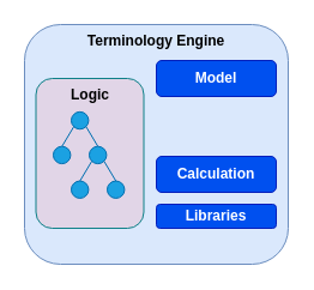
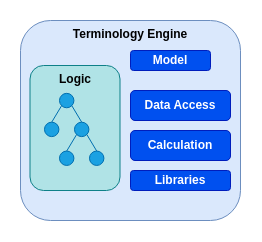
- <mxCell id="3" value="&lt;b&gt;Model&lt;/b&gt;" style="rounded=1;whiteSpace=wrap;html=1;fillColor=#0050ef;strokeColor=#001DBC;fontColor=#ffffff;" vertex="1" parent="1"><mxGeometry x="130" y="50" width="100" height="30" as="geometry" /></mxCell>
+ <mxCell id="3" value="&lt;b&gt;Model&lt;/b&gt;" style="rounded=1;whiteSpace=wrap;html=1;fillColor=#0050ef;strokeColor=#001DBC;fontColor=#ffffff;" vertex="1" parent="1"><mxGeometry x="130" y="50" width="80" height="20" as="geometry" /></mxCell>
- <mxCell id="8" value="&lt;b&gt;Logic&lt;/b&gt;" style="rounded=1;whiteSpace=wrap;html=1;fillColor=#e1d5e7;strokeColor=#0e8088;verticalAlign=top;" vertex="1" parent="7"><mxGeometry width="90" height="125" as="geometry" /></mxCell>
+ <mxCell id="8" value="&lt;b&gt;Logic&lt;/b&gt;" style="rounded=1;whiteSpace=wrap;html=1;fillColor=#b0e3e6;strokeColor=#0e8088;verticalAlign=top;" vertex="1" parent="7"><mxGeometry width="90" height="125" as="geometry" /></mxCell>
+ <mxCell id="4" value="&lt;b&gt;Data Access&lt;/b&gt;" style="rounded=1;whiteSpace=wrap;html=1;fillColor=#0050ef;strokeColor=#001DBC;fontColor=#ffffff;" vertex="1" parent="1"><mxGeometry x="130" y="90" width="100" height="30" as="geometry" /></mxCell>
